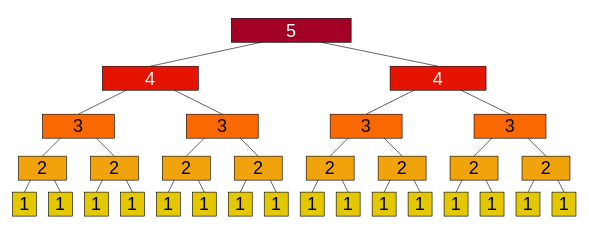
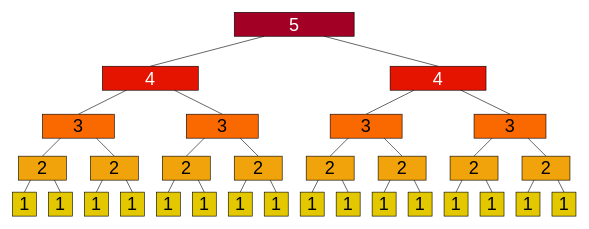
- <mxCell id="2" value="5" style="rounded=0;whiteSpace=wrap;html=1;fillColor=#a20025;fontColor=#ffffff;strokeColor=#000000;fontSize=30;" vertex="1" parent="1"><mxGeometry x="385" y="30" width="200" height="40" as="geometry" /></mxCell>
+ <mxCell id="2" value="5" style="rounded=0;whiteSpace=wrap;html=1;fillColor=#a20025;fontColor=#ffffff;strokeColor=#000000;fontSize=30;" vertex="1" parent="1"><mxGeometry x="390" y="20" width="200" height="40" as="geometry" /></mxCell>
